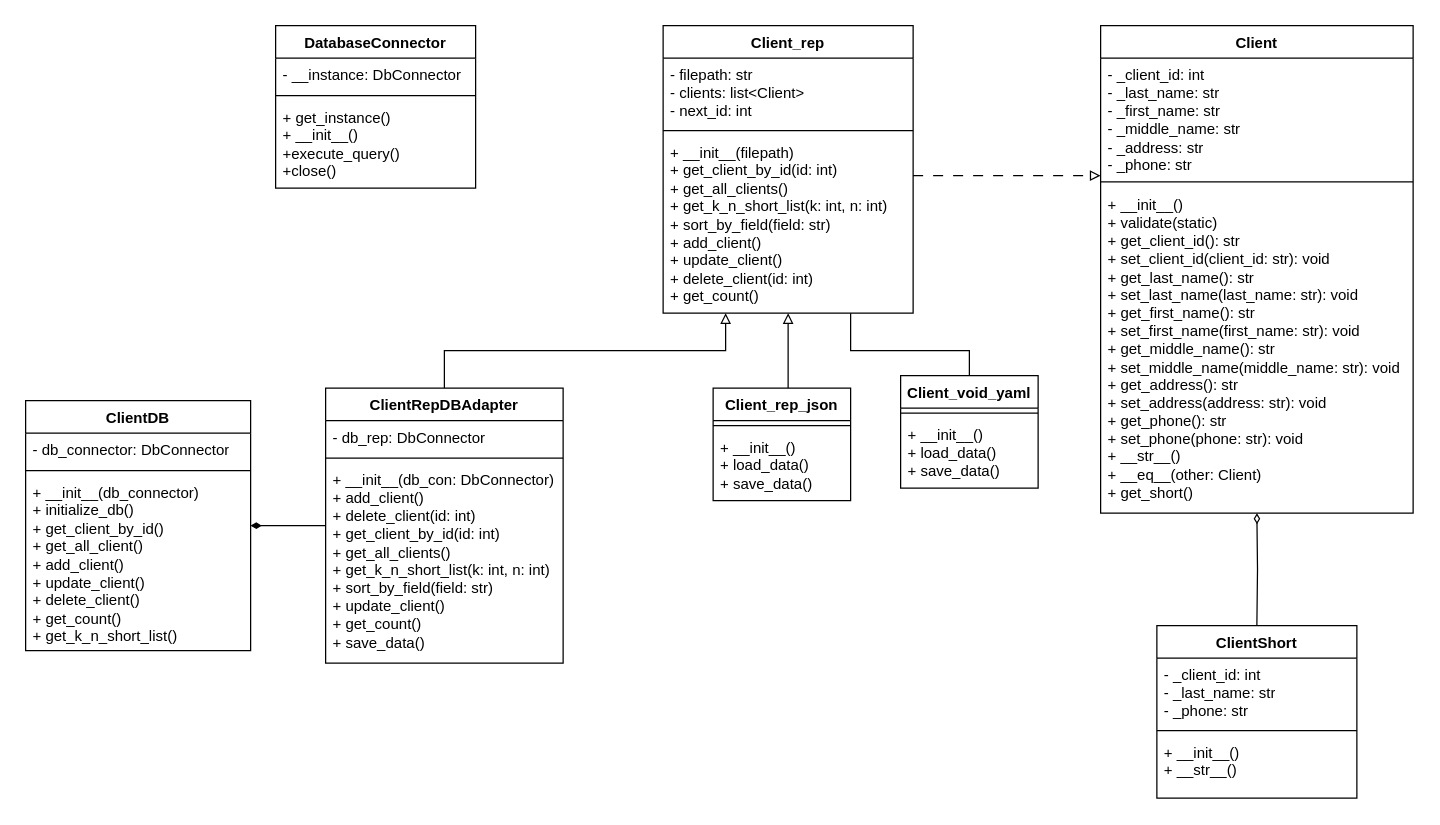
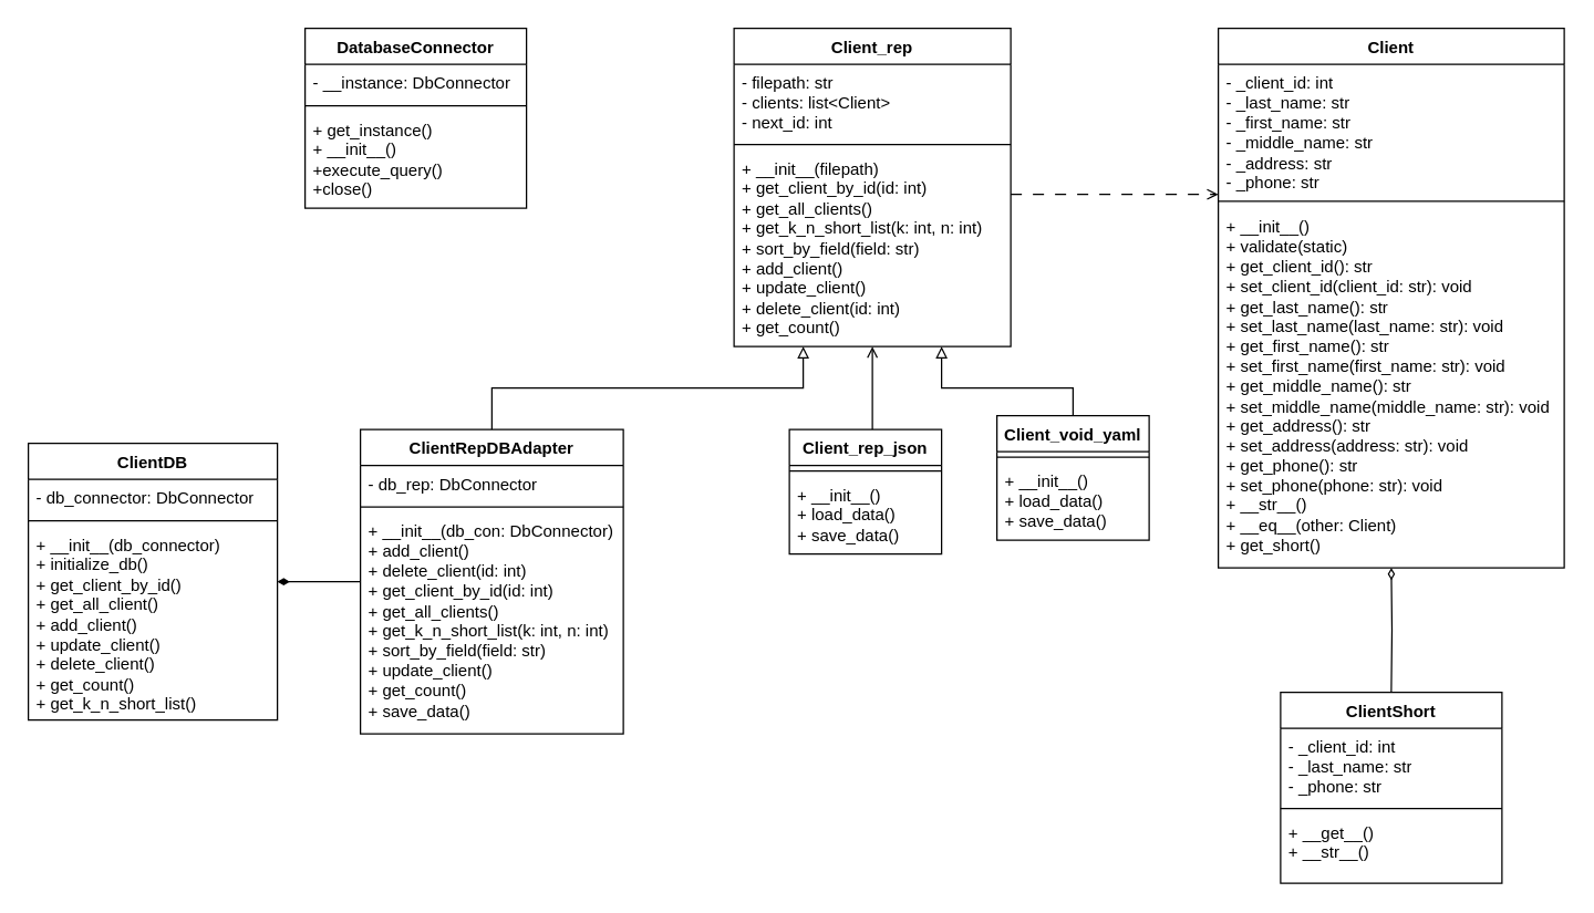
- <mxCell id="6" style="edgeStyle=orthogonalEdgeStyle;rounded=0;orthogonalLoop=1;jettySize=auto;html=1;dashed=1;dashPattern=8 8;endArrow=block;endFill=0;" parent="1" source="7" target="2" edge="1"><mxGeometry relative="1" as="geometry"><Array as="points"><mxPoint x="810" y="140" /><mxPoint x="810" y="140" /></Array></mxGeometry></mxCell>
+ <mxCell id="6" style="edgeStyle=orthogonalEdgeStyle;rounded=0;orthogonalLoop=1;jettySize=auto;html=1;dashed=1;dashPattern=8 8;endArrow=open;endFill=0;" parent="1" source="7" target="2" edge="1"><mxGeometry relative="1" as="geometry"><Array as="points"><mxPoint x="810" y="140" /><mxPoint x="810" y="140" /></Array></mxGeometry></mxCell>
- <mxCell id="15" style="edgeStyle=orthogonalEdgeStyle;rounded=0;orthogonalLoop=1;jettySize=auto;html=1;endArrow=none;endFill=0;" parent="1" source="16" target="7" edge="1"><mxGeometry relative="1" as="geometry"><Array as="points"><mxPoint x="775" y="280" /><mxPoint x="680" y="280" /></Array></mxGeometry></mxCell>
+ <mxCell id="15" style="edgeStyle=orthogonalEdgeStyle;rounded=0;orthogonalLoop=1;jettySize=auto;html=1;endArrow=block;endFill=0;" parent="1" source="16" target="7" edge="1"><mxGeometry relative="1" as="geometry"><Array as="points"><mxPoint x="775" y="280" /><mxPoint x="680" y="280" /></Array></mxGeometry></mxCell>
- <mxCell id="11" style="edgeStyle=orthogonalEdgeStyle;rounded=0;orthogonalLoop=1;jettySize=auto;html=1;endArrow=block;endFill=0;" parent="1" source="12" target="7" edge="1"><mxGeometry relative="1" as="geometry"><Array as="points"><mxPoint x="630" y="270" /><mxPoint x="630" y="270" /></Array></mxGeometry></mxCell>
+ <mxCell id="11" style="edgeStyle=orthogonalEdgeStyle;rounded=0;orthogonalLoop=1;jettySize=auto;html=1;endArrow=open;endFill=0;" parent="1" source="12" target="7" edge="1"><mxGeometry relative="1" as="geometry"><Array as="points"><mxPoint x="630" y="270" /><mxPoint x="630" y="270" /></Array></mxGeometry></mxCell>
- <mxCell id="23" value="&lt;div&gt;+&amp;nbsp;&lt;span style=&quot;background-color: initial;&quot;&gt;__init__()&lt;/span&gt;&lt;/div&gt;+ __str__()" style="text;strokeColor=none;fillColor=none;align=left;verticalAlign=top;spacingLeft=4;spacingRight=4;overflow=hidden;rotatable=0;points=[[0,0.5],[1,0.5]];portConstraint=eastwest;whiteSpace=wrap;html=1;" vertex="1" parent="20"><mxGeometry y="88" width="160" height="50" as="geometry" /></mxCell>
+ <mxCell id="23" value="&lt;div&gt;+&amp;nbsp;&lt;span style=&quot;background-color: initial;&quot;&gt;__get__()&lt;/span&gt;&lt;/div&gt;+ __str__()" style="text;strokeColor=none;fillColor=none;align=left;verticalAlign=top;spacingLeft=4;spacingRight=4;overflow=hidden;rotatable=0;points=[[0,0.5],[1,0.5]];portConstraint=eastwest;whiteSpace=wrap;html=1;" vertex="1" parent="20"><mxGeometry y="88" width="160" height="50" as="geometry" /></mxCell>
